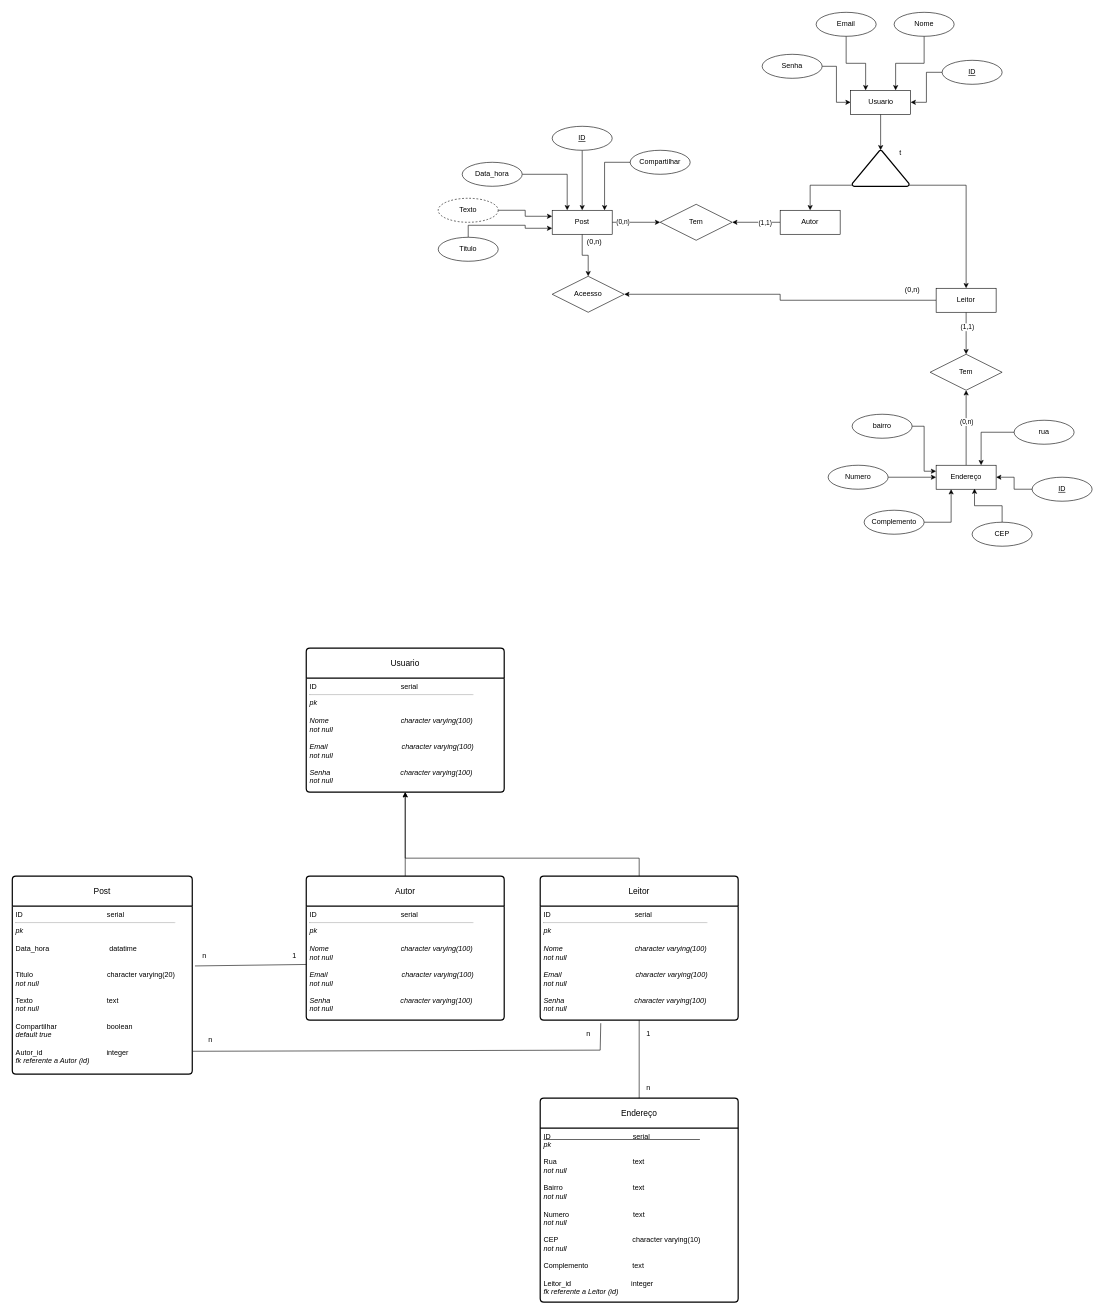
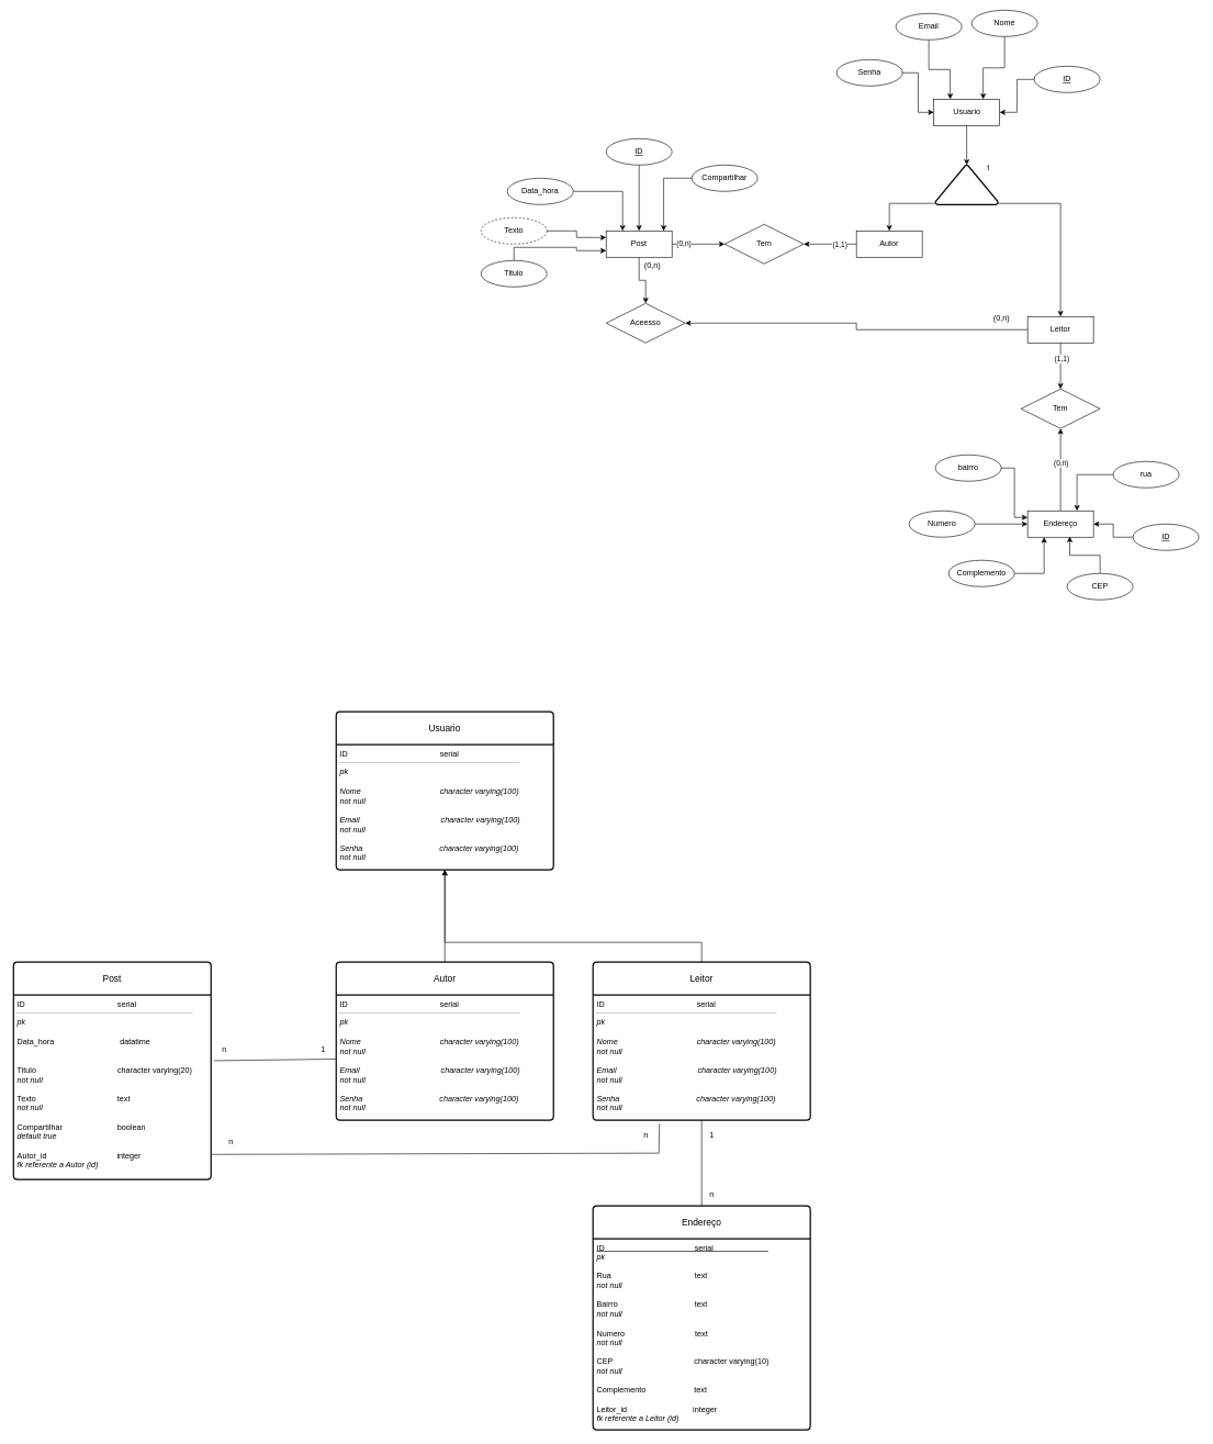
- <mxCell id="21" value="Nome" style="ellipse;whiteSpace=wrap;html=1;align=center;" parent="1" vertex="1"><mxGeometry x="1490" y="20" width="100" height="40" as="geometry" /></mxCell>
+ <mxCell id="21" value="Nome" style="ellipse;whiteSpace=wrap;html=1;align=center;" parent="1" vertex="1"><mxGeometry x="1475" y="15" width="100" height="40" as="geometry" /></mxCell>
